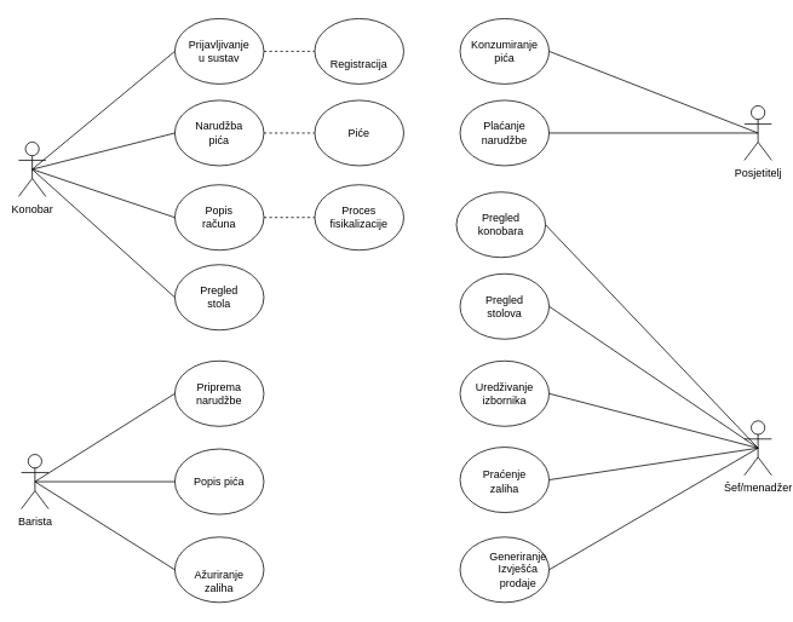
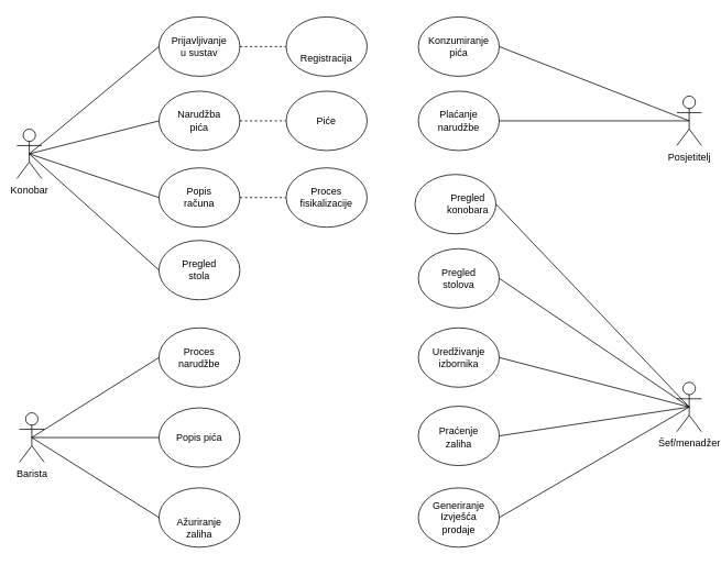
- <mxCell id="35" value="Pregled konobara" style="text;html=1;strokeColor=none;fillColor=none;align=center;verticalAlign=middle;whiteSpace=wrap;rounded=0;" vertex="1" parent="1"><mxGeometry x="521" y="232" width="60" height="30" as="geometry" /></mxCell>
+ <mxCell id="35" value="Pregled konobara" style="text;html=1;strokeColor=none;fillColor=none;align=center;verticalAlign=middle;whiteSpace=wrap;rounded=0;" vertex="1" parent="1"><mxGeometry x="536" y="232" width="60" height="30" as="geometry" /></mxCell>
- <mxCell id="22" value="Priprema narudžbe" style="text;html=1;strokeColor=none;fillColor=none;align=center;verticalAlign=middle;whiteSpace=wrap;rounded=0;" vertex="1" parent="1"><mxGeometry x="211" y="418" width="60" height="30" as="geometry" /></mxCell>
+ <mxCell id="22" value="Proces narudžbe" style="text;html=1;strokeColor=none;fillColor=none;align=center;verticalAlign=middle;whiteSpace=wrap;rounded=0;" vertex="1" parent="1"><mxGeometry x="211" y="418" width="60" height="30" as="geometry" /></mxCell>
- <mxCell id="32" value="Generiranje Izvješća prodaje" style="text;html=1;strokeColor=none;fillColor=none;align=center;verticalAlign=middle;whiteSpace=wrap;rounded=0;" vertex="1" parent="1"><mxGeometry x="540" y="612" width="60" height="30" as="geometry" /></mxCell>
+ <mxCell id="32" value="Generiranje Izvješća prodaje" style="text;html=1;strokeColor=none;fillColor=none;align=center;verticalAlign=middle;whiteSpace=wrap;rounded=0;" vertex="1" parent="1"><mxGeometry x="525" y="612" width="60" height="30" as="geometry" /></mxCell>
